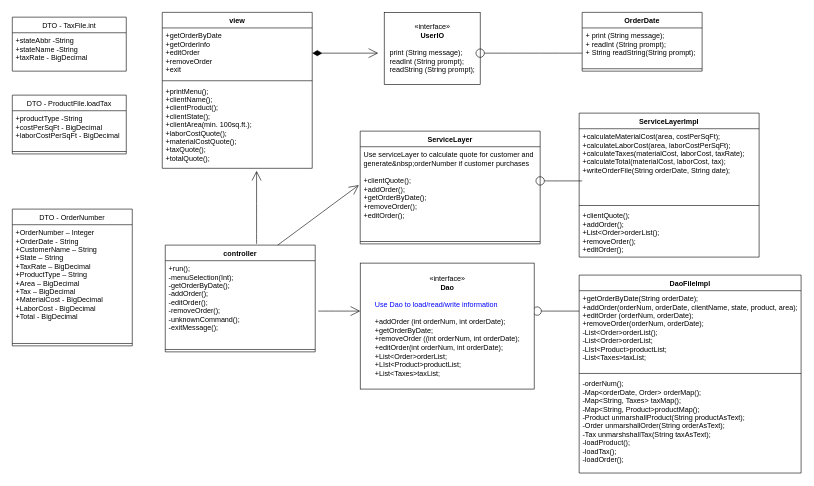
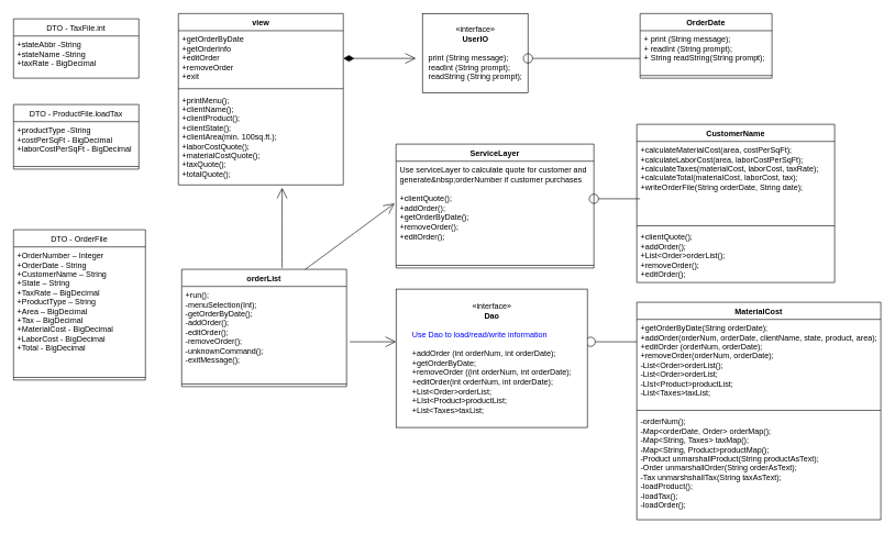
- <mxCell id="27" value="ServiceLayerImpl" style="swimlane;fontStyle=1;align=center;verticalAlign=top;childLayout=stackLayout;horizontal=1;startSize=26;horizontalStack=0;resizeParent=1;resizeParentMax=0;resizeLast=0;collapsible=1;marginBottom=0;" parent="1" vertex="1"><mxGeometry x="965" y="188" width="300" height="240" as="geometry" /></mxCell>
+ <mxCell id="27" value="CustomerName" style="swimlane;fontStyle=1;align=center;verticalAlign=top;childLayout=stackLayout;horizontal=1;startSize=26;horizontalStack=0;resizeParent=1;resizeParentMax=0;resizeLast=0;collapsible=1;marginBottom=0;" parent="1" vertex="1"><mxGeometry x="965" y="188" width="300" height="240" as="geometry" /></mxCell>
- <mxCell id="24" value="DTO - OrderNumber" style="swimlane;fontStyle=0;align=center;verticalAlign=top;childLayout=stackLayout;horizontal=1;startSize=26;horizontalStack=0;resizeParent=1;resizeParentMax=0;resizeLast=0;collapsible=1;marginBottom=0;" parent="1" vertex="1"><mxGeometry x="20" y="348" width="200" height="228" as="geometry" /></mxCell>
+ <mxCell id="24" value="DTO - OrderFile" style="swimlane;fontStyle=0;align=center;verticalAlign=top;childLayout=stackLayout;horizontal=1;startSize=26;horizontalStack=0;resizeParent=1;resizeParentMax=0;resizeLast=0;collapsible=1;marginBottom=0;" parent="1" vertex="1"><mxGeometry x="20" y="348" width="200" height="228" as="geometry" /></mxCell>
- <mxCell id="9" value="controller" style="swimlane;fontStyle=1;align=center;verticalAlign=top;childLayout=stackLayout;horizontal=1;startSize=26;horizontalStack=0;resizeParent=1;resizeParentMax=0;resizeLast=0;collapsible=1;marginBottom=0;" parent="1" vertex="1"><mxGeometry x="275" y="408" width="250" height="178" as="geometry"><mxRectangle x="280" y="300" width="100" height="30" as="alternateBounds" /></mxGeometry></mxCell>
+ <mxCell id="9" value="orderList" style="swimlane;fontStyle=1;align=center;verticalAlign=top;childLayout=stackLayout;horizontal=1;startSize=26;horizontalStack=0;resizeParent=1;resizeParentMax=0;resizeLast=0;collapsible=1;marginBottom=0;" parent="1" vertex="1"><mxGeometry x="275" y="408" width="250" height="178" as="geometry"><mxRectangle x="280" y="300" width="100" height="30" as="alternateBounds" /></mxGeometry></mxCell>
- <mxCell id="12" value="DaoFileImpl" style="swimlane;fontStyle=1;align=center;verticalAlign=top;childLayout=stackLayout;horizontal=1;startSize=26;horizontalStack=0;resizeParent=1;resizeParentMax=0;resizeLast=0;collapsible=1;marginBottom=0;" parent="1" vertex="1"><mxGeometry x="965" y="458" width="370" height="330" as="geometry" /></mxCell>
+ <mxCell id="12" value="MaterialCost" style="swimlane;fontStyle=1;align=center;verticalAlign=top;childLayout=stackLayout;horizontal=1;startSize=26;horizontalStack=0;resizeParent=1;resizeParentMax=0;resizeLast=0;collapsible=1;marginBottom=0;" parent="1" vertex="1"><mxGeometry x="965" y="458" width="370" height="330" as="geometry" /></mxCell>
